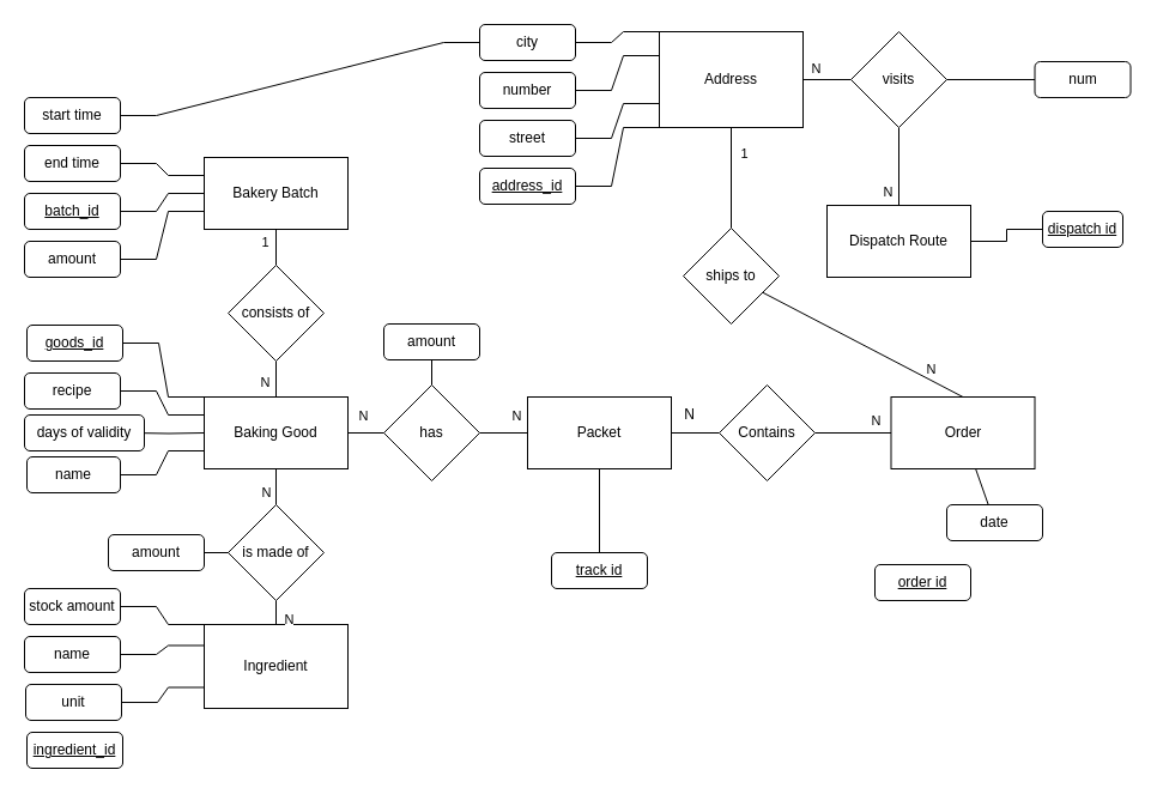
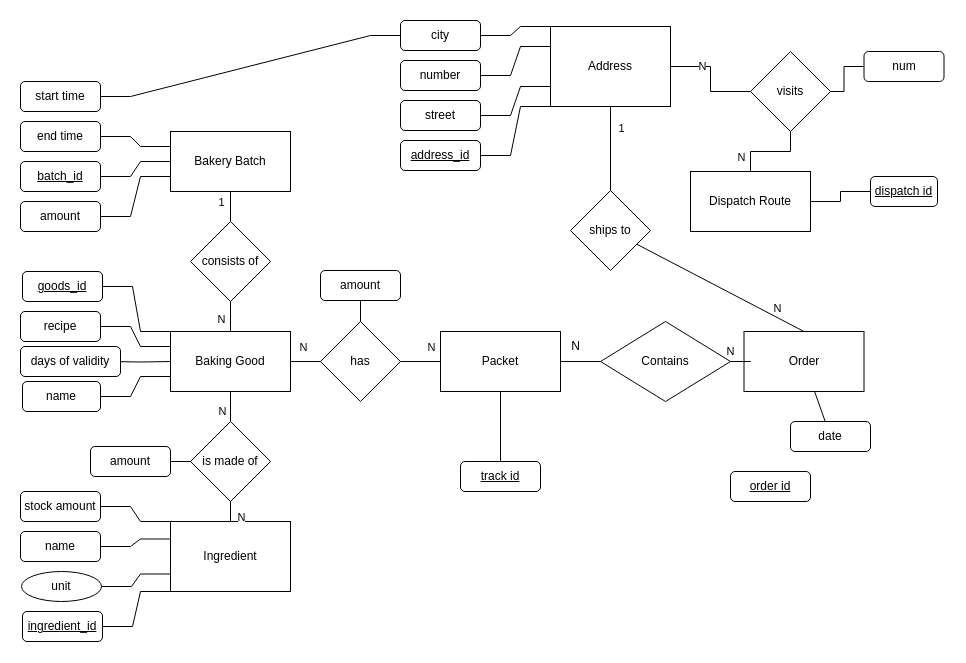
- <mxCell id="50" value="visits" style="rhombus;whiteSpace=wrap;html=1;" parent="1" vertex="1"><mxGeometry x="710" y="26" width="80" height="80" as="geometry" /></mxCell>
+ <mxCell id="50" value="visits" style="rhombus;whiteSpace=wrap;html=1;" parent="1" vertex="1"><mxGeometry x="750" y="51" width="80" height="80" as="geometry" /></mxCell>
- <mxCell id="82" value="Contains" style="rhombus;whiteSpace=wrap;html=1;" vertex="1" parent="1"><mxGeometry x="600" y="321" width="80" height="80" as="geometry" /></mxCell>
+ <mxCell id="82" value="Contains" style="rhombus;whiteSpace=wrap;html=1;" vertex="1" parent="1"><mxGeometry x="600" y="321" width="130" height="80" as="geometry" /></mxCell>
- <mxCell id="61" value="unit" style="rounded=1;whiteSpace=wrap;html=1;" parent="1" vertex="1"><mxGeometry x="21" y="571" width="80" height="30" as="geometry" /></mxCell>
+ <mxCell id="61" value="unit" style="ellipse;whiteSpace=wrap;html=1;" parent="1" vertex="1"><mxGeometry x="21" y="571" width="80" height="30" as="geometry" /></mxCell>
+ <mxCell id="68" value="" style="edgeStyle=entityRelationEdgeStyle;rounded=0;orthogonalLoop=1;jettySize=auto;html=1;entryX=0;entryY=1;entryDx=0;entryDy=0;endArrow=none;endFill=0;" parent="1" source="69" target="18" edge="1"><mxGeometry relative="1" as="geometry" /></mxCell>
